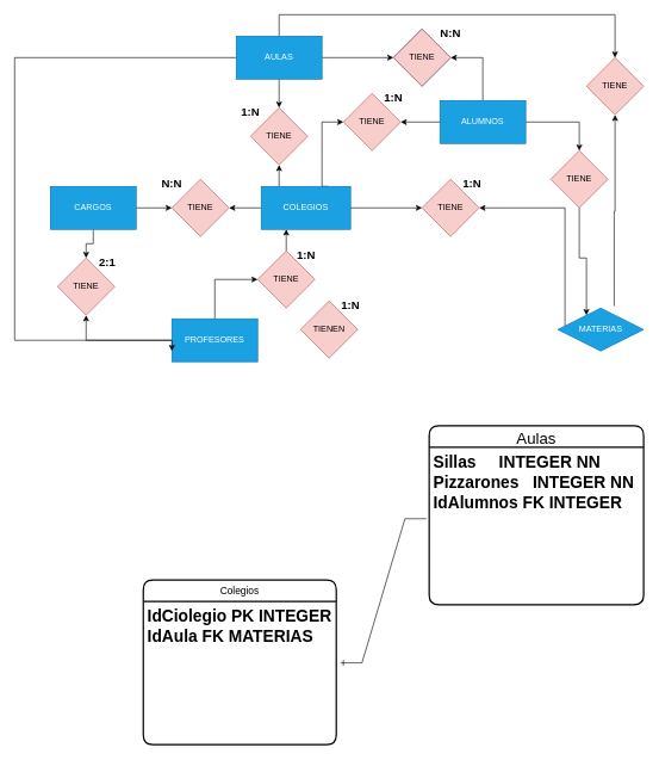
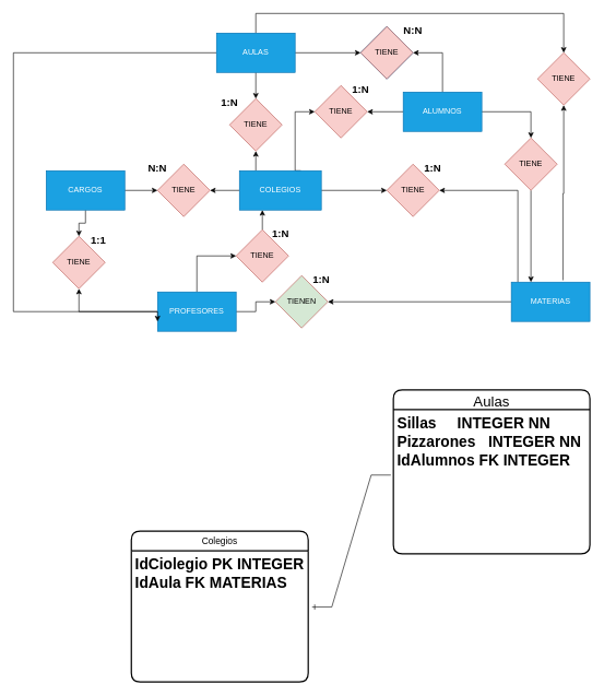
- <mxCell id="40" value="&lt;b&gt;&lt;font style=&quot;font-size: 16px&quot;&gt;2:1&lt;/font&gt;&lt;/b&gt;" style="text;html=1;strokeColor=none;fillColor=none;align=center;verticalAlign=middle;whiteSpace=wrap;rounded=0;" vertex="1" parent="1"><mxGeometry x="120" y="350" width="60" height="30" as="geometry" /></mxCell>
+ <mxCell id="40" value="&lt;b&gt;&lt;font style=&quot;font-size: 16px&quot;&gt;1:1&lt;/font&gt;&lt;/b&gt;" style="text;html=1;strokeColor=none;fillColor=none;align=center;verticalAlign=middle;whiteSpace=wrap;rounded=0;" vertex="1" parent="1"><mxGeometry x="120" y="350" width="60" height="30" as="geometry" /></mxCell>
+ <mxCell id="15" value="" style="edgeStyle=orthogonalEdgeStyle;rounded=0;orthogonalLoop=1;jettySize=auto;html=1;" edge="1" parent="1" source="18" target="27"><mxGeometry relative="1" as="geometry" /></mxCell>
- <mxCell id="27" value="TIENEN" style="rhombus;whiteSpace=wrap;html=1;rounded=0;fillColor=#f8cecc;strokeColor=#b85450;" vertex="1" parent="1"><mxGeometry x="420" y="420" width="80" height="80" as="geometry" /></mxCell>
+ <mxCell id="27" value="TIENEN" style="rhombus;whiteSpace=wrap;html=1;rounded=0;fillColor=#d5e8d4;strokeColor=#b85450;" vertex="1" parent="1"><mxGeometry x="420" y="420" width="80" height="80" as="geometry" /></mxCell>
+ <mxCell id="11" value="" style="edgeStyle=orthogonalEdgeStyle;rounded=0;orthogonalLoop=1;jettySize=auto;html=1;exitX=0;exitY=0.5;exitDx=0;exitDy=0;" edge="1" parent="1" source="14" target="27"><mxGeometry relative="1" as="geometry"><mxPoint x="170" y="329.999" as="sourcePoint" /></mxGeometry></mxCell>
- <mxCell id="14" value="MATERIAS" style="rhombus;whiteSpace=wrap;html=1;fillColor=#1ba1e2;fontColor=#ffffff;strokeColor=#006EAF;" vertex="1" parent="1"><mxGeometry x="780" y="430" width="120" height="60" as="geometry" /></mxCell>
+ <mxCell id="14" value="MATERIAS" style="rounded=0;whiteSpace=wrap;html=1;fillColor=#1ba1e2;fontColor=#ffffff;strokeColor=#006EAF;" vertex="1" parent="1"><mxGeometry x="780" y="430" width="120" height="60" as="geometry" /></mxCell>
